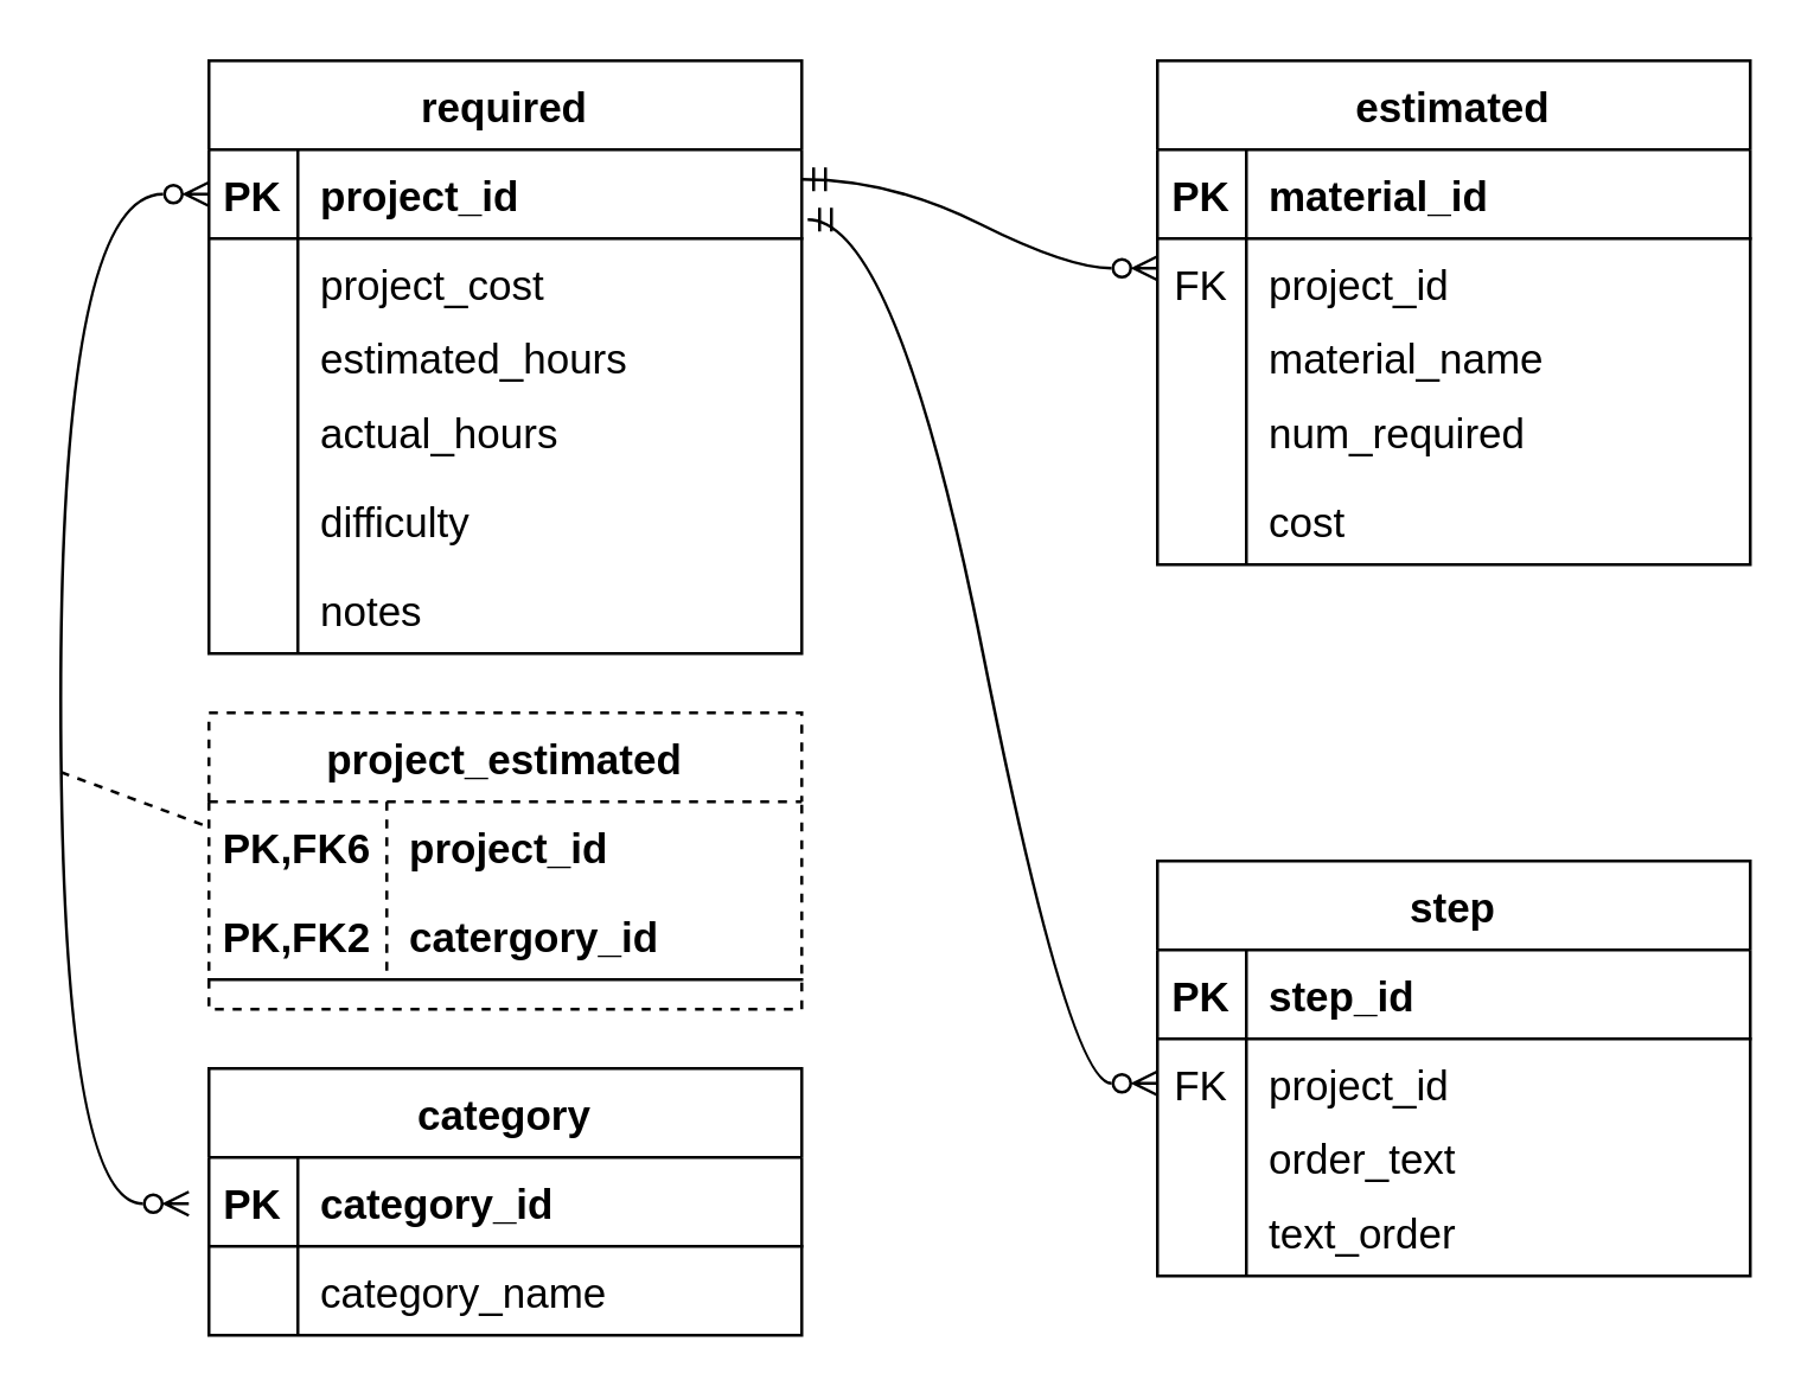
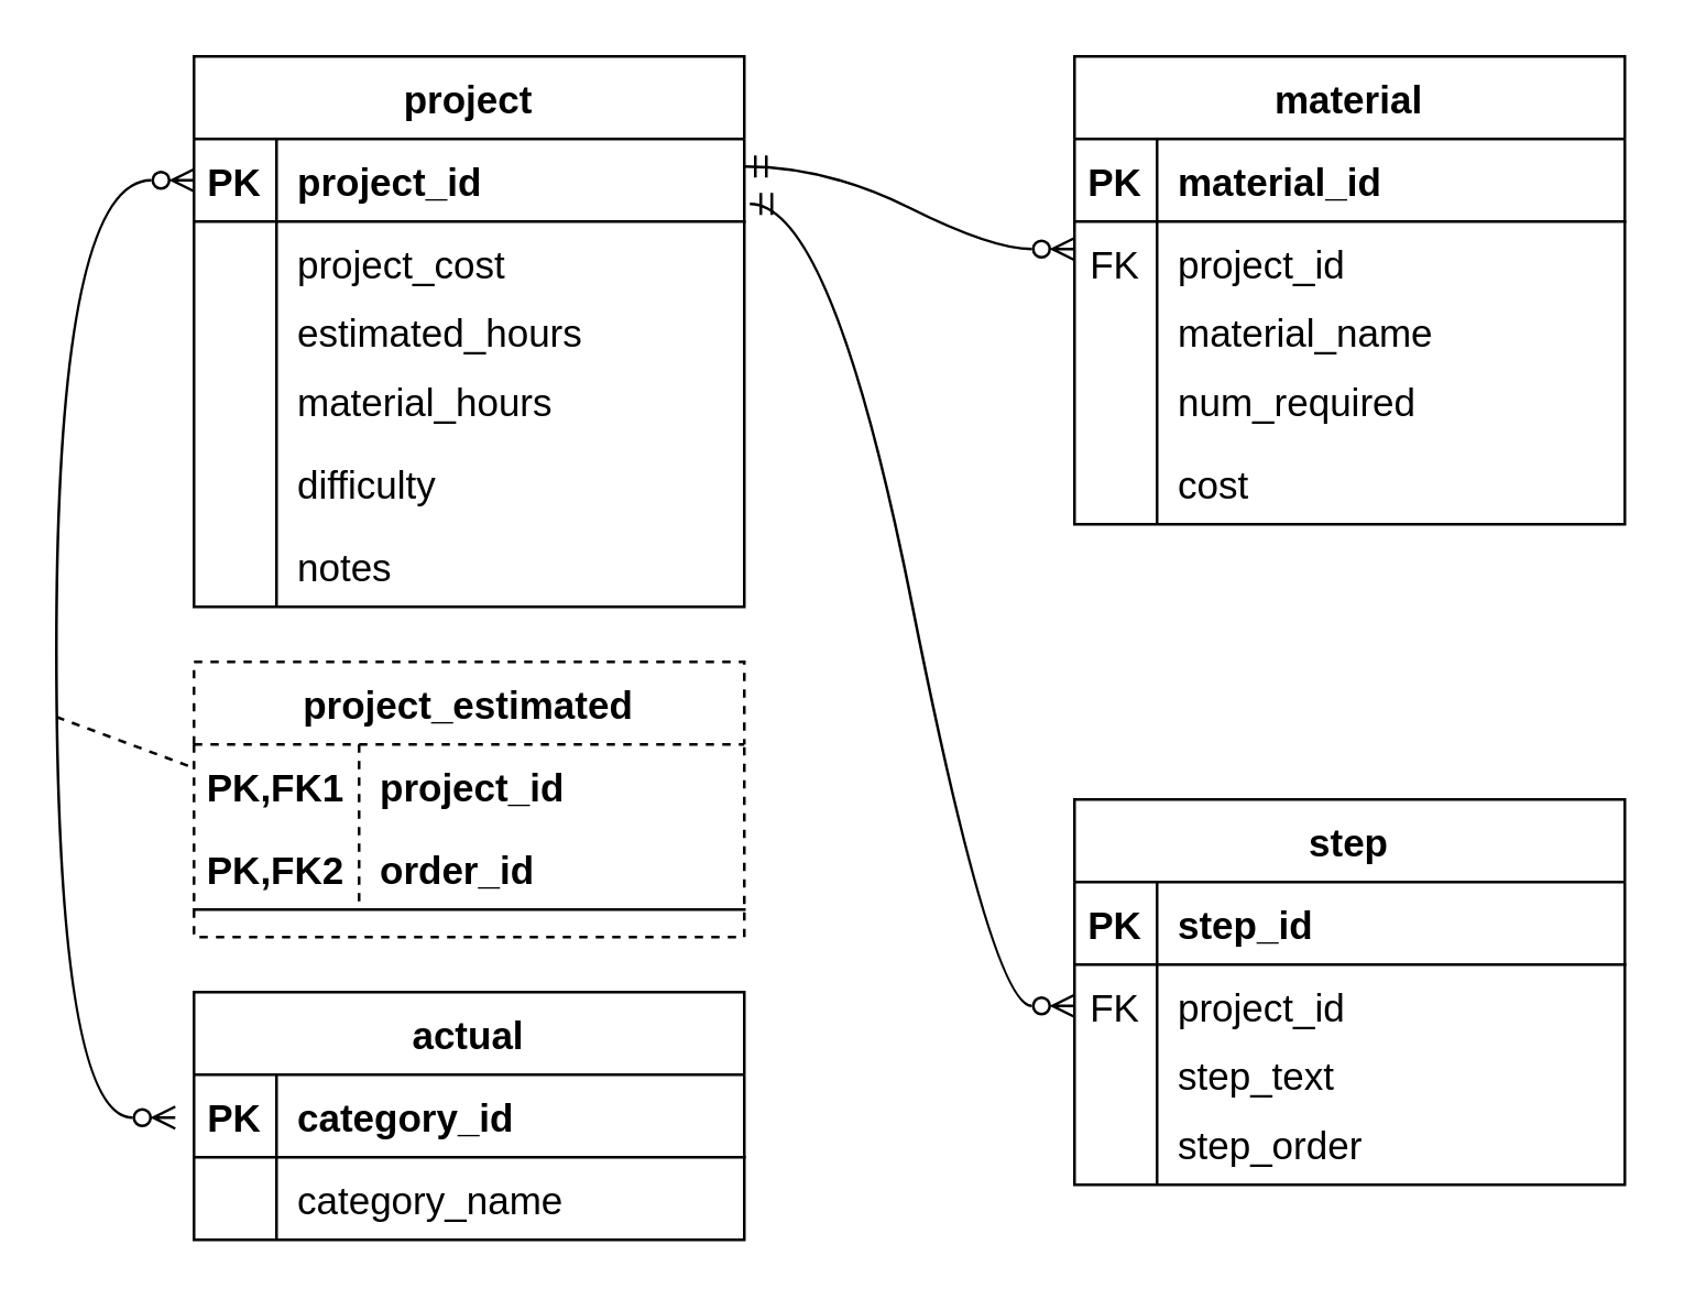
- <mxCell id="2" value="required" style="shape=table;startSize=30;container=1;collapsible=1;childLayout=tableLayout;fixedRows=1;rowLines=0;fontStyle=1;align=center;resizeLast=1;fontSize=14;" parent="1" vertex="1"><mxGeometry x="70" y="20" width="200" height="200" as="geometry" /></mxCell>
+ <mxCell id="2" value="project" style="shape=table;startSize=30;container=1;collapsible=1;childLayout=tableLayout;fixedRows=1;rowLines=0;fontStyle=1;align=center;resizeLast=1;fontSize=14;" parent="1" vertex="1"><mxGeometry x="70" y="20" width="200" height="200" as="geometry" /></mxCell>
- <mxCell id="21" value="estimated" style="shape=table;startSize=30;container=1;collapsible=1;childLayout=tableLayout;fixedRows=1;rowLines=0;fontStyle=1;align=center;resizeLast=1;fontSize=14;" parent="1" vertex="1"><mxGeometry x="390" y="20" width="200" height="170" as="geometry" /></mxCell>
+ <mxCell id="21" value="material" style="shape=table;startSize=30;container=1;collapsible=1;childLayout=tableLayout;fixedRows=1;rowLines=0;fontStyle=1;align=center;resizeLast=1;fontSize=14;" parent="1" vertex="1"><mxGeometry x="390" y="20" width="200" height="170" as="geometry" /></mxCell>
- <mxCell id="14" value="actual_hours" style="shape=partialRectangle;connectable=0;fillColor=none;top=0;left=0;bottom=0;right=0;align=left;spacingLeft=6;overflow=hidden;fontSize=14;" parent="12" vertex="1"><mxGeometry x="30" width="170" height="30" as="geometry"><mxRectangle width="170" height="30" as="alternateBounds" /></mxGeometry></mxCell>
+ <mxCell id="14" value="material_hours" style="shape=partialRectangle;connectable=0;fillColor=none;top=0;left=0;bottom=0;right=0;align=left;spacingLeft=6;overflow=hidden;fontSize=14;" parent="12" vertex="1"><mxGeometry x="30" width="170" height="30" as="geometry"><mxRectangle width="170" height="30" as="alternateBounds" /></mxGeometry></mxCell>
- <mxCell id="59" value="PK,FK6" style="shape=partialRectangle;connectable=0;fillColor=none;top=0;left=0;bottom=0;right=0;fontStyle=1;overflow=hidden;fontSize=14;" parent="58" vertex="1"><mxGeometry width="60" height="30" as="geometry"><mxRectangle width="60" height="30" as="alternateBounds" /></mxGeometry></mxCell>
+ <mxCell id="59" value="PK,FK1" style="shape=partialRectangle;connectable=0;fillColor=none;top=0;left=0;bottom=0;right=0;fontStyle=1;overflow=hidden;fontSize=14;" parent="58" vertex="1"><mxGeometry width="60" height="30" as="geometry"><mxRectangle width="60" height="30" as="alternateBounds" /></mxGeometry></mxCell>
- <mxCell id="63" value="catergory_id" style="shape=partialRectangle;connectable=0;fillColor=none;top=0;left=0;bottom=0;right=0;align=left;spacingLeft=6;fontStyle=1;overflow=hidden;fontSize=14;" parent="61" vertex="1"><mxGeometry x="60" width="140" height="30" as="geometry"><mxRectangle width="140" height="30" as="alternateBounds" /></mxGeometry></mxCell>
+ <mxCell id="63" value="order_id" style="shape=partialRectangle;connectable=0;fillColor=none;top=0;left=0;bottom=0;right=0;align=left;spacingLeft=6;fontStyle=1;overflow=hidden;fontSize=14;" parent="61" vertex="1"><mxGeometry x="60" width="140" height="30" as="geometry"><mxRectangle width="140" height="30" as="alternateBounds" /></mxGeometry></mxCell>
- <mxCell id="50" value="category" style="shape=table;startSize=30;container=1;collapsible=1;childLayout=tableLayout;fixedRows=1;rowLines=0;fontStyle=1;align=center;resizeLast=1;fontSize=14;" parent="1" vertex="1"><mxGeometry x="70" y="360" width="200" height="90" as="geometry" /></mxCell>
+ <mxCell id="50" value="actual" style="shape=table;startSize=30;container=1;collapsible=1;childLayout=tableLayout;fixedRows=1;rowLines=0;fontStyle=1;align=center;resizeLast=1;fontSize=14;" parent="1" vertex="1"><mxGeometry x="70" y="360" width="200" height="90" as="geometry" /></mxCell>
- <mxCell id="46" value="order_text" style="shape=partialRectangle;connectable=0;fillColor=none;top=0;left=0;bottom=0;right=0;align=left;spacingLeft=6;overflow=hidden;fontSize=14;" parent="44" vertex="1"><mxGeometry x="30" width="170" height="20" as="geometry"><mxRectangle width="170" height="20" as="alternateBounds" /></mxGeometry></mxCell>
+ <mxCell id="46" value="step_text" style="shape=partialRectangle;connectable=0;fillColor=none;top=0;left=0;bottom=0;right=0;align=left;spacingLeft=6;overflow=hidden;fontSize=14;" parent="44" vertex="1"><mxGeometry x="30" width="170" height="20" as="geometry"><mxRectangle width="170" height="20" as="alternateBounds" /></mxGeometry></mxCell>
- <mxCell id="49" value="text_order" style="shape=partialRectangle;connectable=0;fillColor=none;top=0;left=0;bottom=0;right=0;align=left;spacingLeft=6;overflow=hidden;fontSize=14;" parent="47" vertex="1"><mxGeometry x="30" width="170" height="30" as="geometry"><mxRectangle width="170" height="30" as="alternateBounds" /></mxGeometry></mxCell>
+ <mxCell id="49" value="step_order" style="shape=partialRectangle;connectable=0;fillColor=none;top=0;left=0;bottom=0;right=0;align=left;spacingLeft=6;overflow=hidden;fontSize=14;" parent="47" vertex="1"><mxGeometry x="30" width="170" height="30" as="geometry"><mxRectangle width="170" height="30" as="alternateBounds" /></mxGeometry></mxCell>
